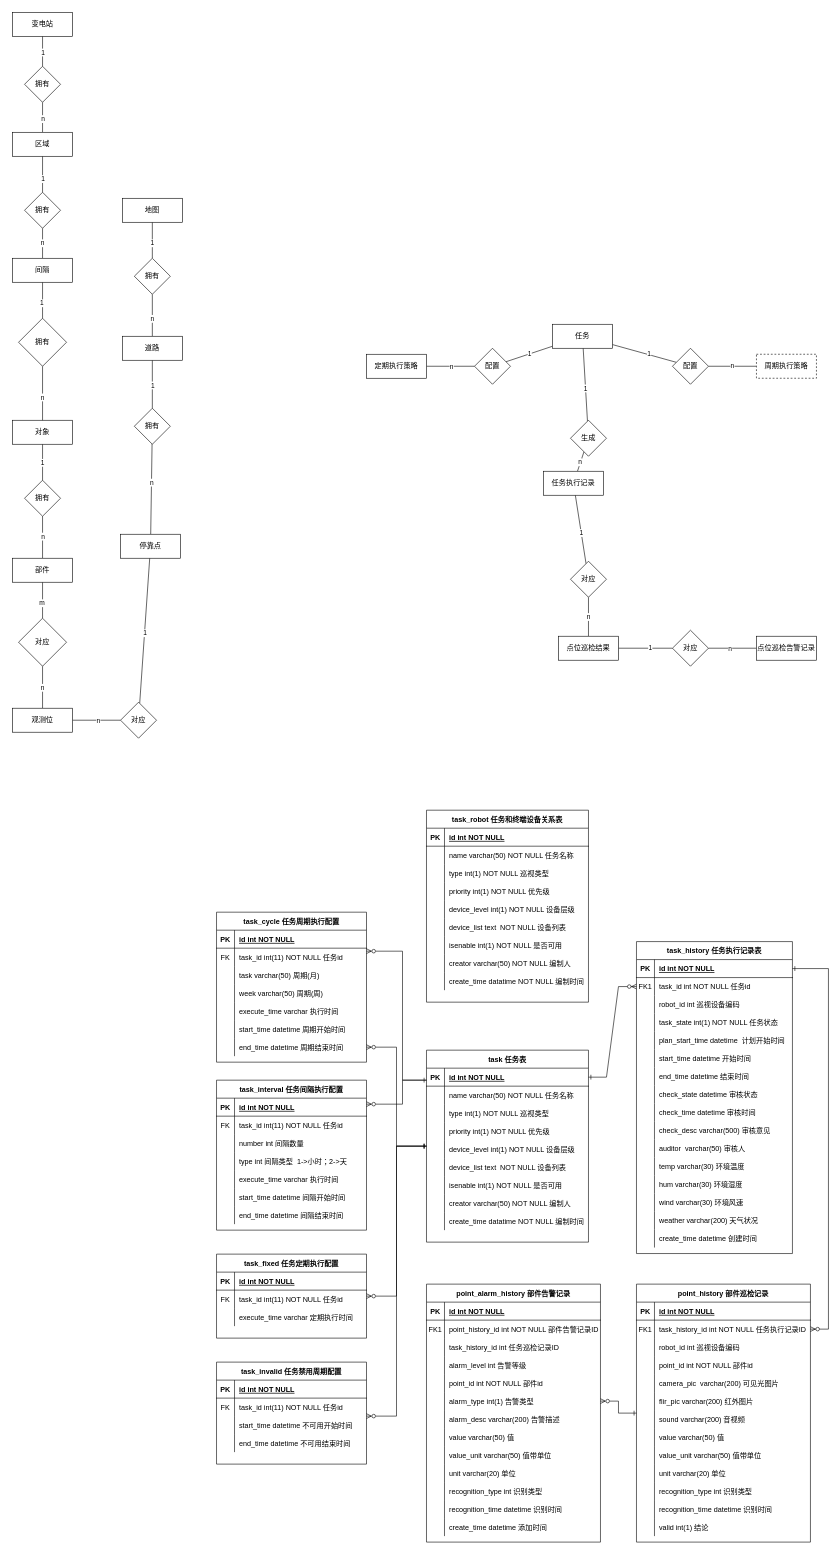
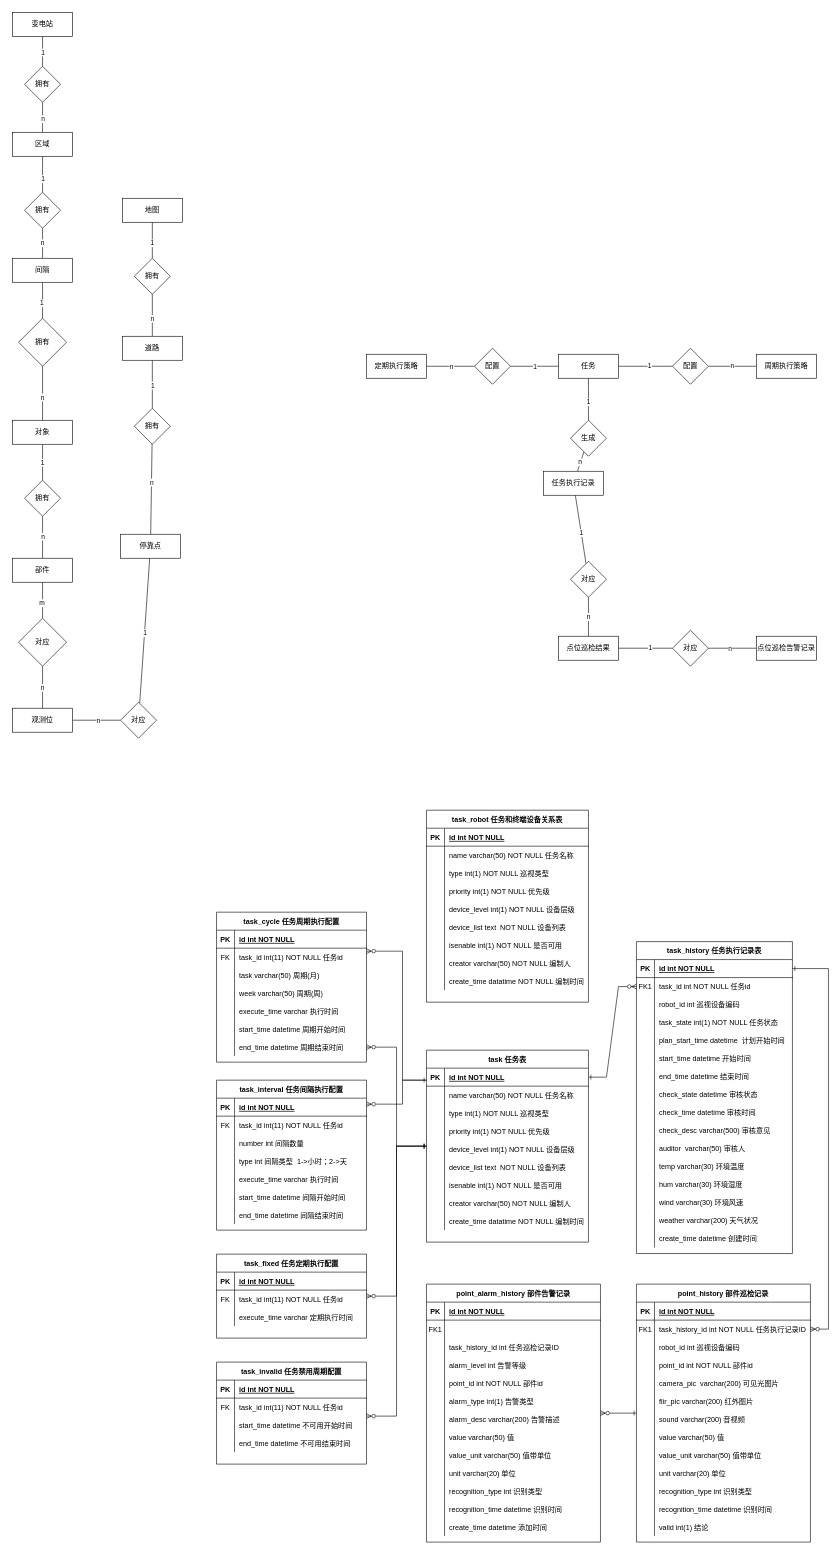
- <mxCell id="8" value="任务" style="whiteSpace=wrap;html=1;align=center;" parent="1" vertex="1"><mxGeometry x="920" y="540" width="100" height="40" as="geometry" /></mxCell>
+ <mxCell id="8" value="任务" style="whiteSpace=wrap;html=1;align=center;" parent="1" vertex="1"><mxGeometry x="930" y="590" width="100" height="40" as="geometry" /></mxCell>
- <mxCell id="18" value="周期执行策略" style="whiteSpace=wrap;html=1;dashed=1;" parent="1" vertex="1"><mxGeometry x="1260" y="590" width="100" height="40" as="geometry" /></mxCell>
+ <mxCell id="18" value="周期执行策略" style="whiteSpace=wrap;html=1;" parent="1" vertex="1"><mxGeometry x="1260" y="590" width="100" height="40" as="geometry" /></mxCell>
- <mxCell id="257" value="point_history_id int NOT NULL 部件告警记录ID" style="shape=partialRectangle;overflow=hidden;connectable=0;fillColor=none;top=0;left=0;bottom=0;right=0;align=left;spacingLeft=6;" vertex="1" parent="255"><mxGeometry x="30" width="260" height="30" as="geometry"><mxRectangle width="260" height="30" as="alternateBounds" /></mxGeometry></mxCell>
- <mxCell id="133" value="" style="edgeStyle=orthogonalEdgeStyle;rounded=0;orthogonalLoop=1;jettySize=auto;html=1;startArrow=ERone;startFill=0;endArrow=ERzeroToMany;endFill=0;" edge="1" parent="1" source="134" target="269"><mxGeometry relative="1" as="geometry" /></mxCell>
+ <mxCell id="133" value="" style="edgeStyle=orthogonalEdgeStyle;rounded=0;orthogonalLoop=1;jettySize=auto;html=1;startArrow=ERone;startFill=0;endArrow=ERzeroToMany;endFill=0;" edge="1" parent="1" source="134" target="251"><mxGeometry relative="1" as="geometry" /></mxCell>
